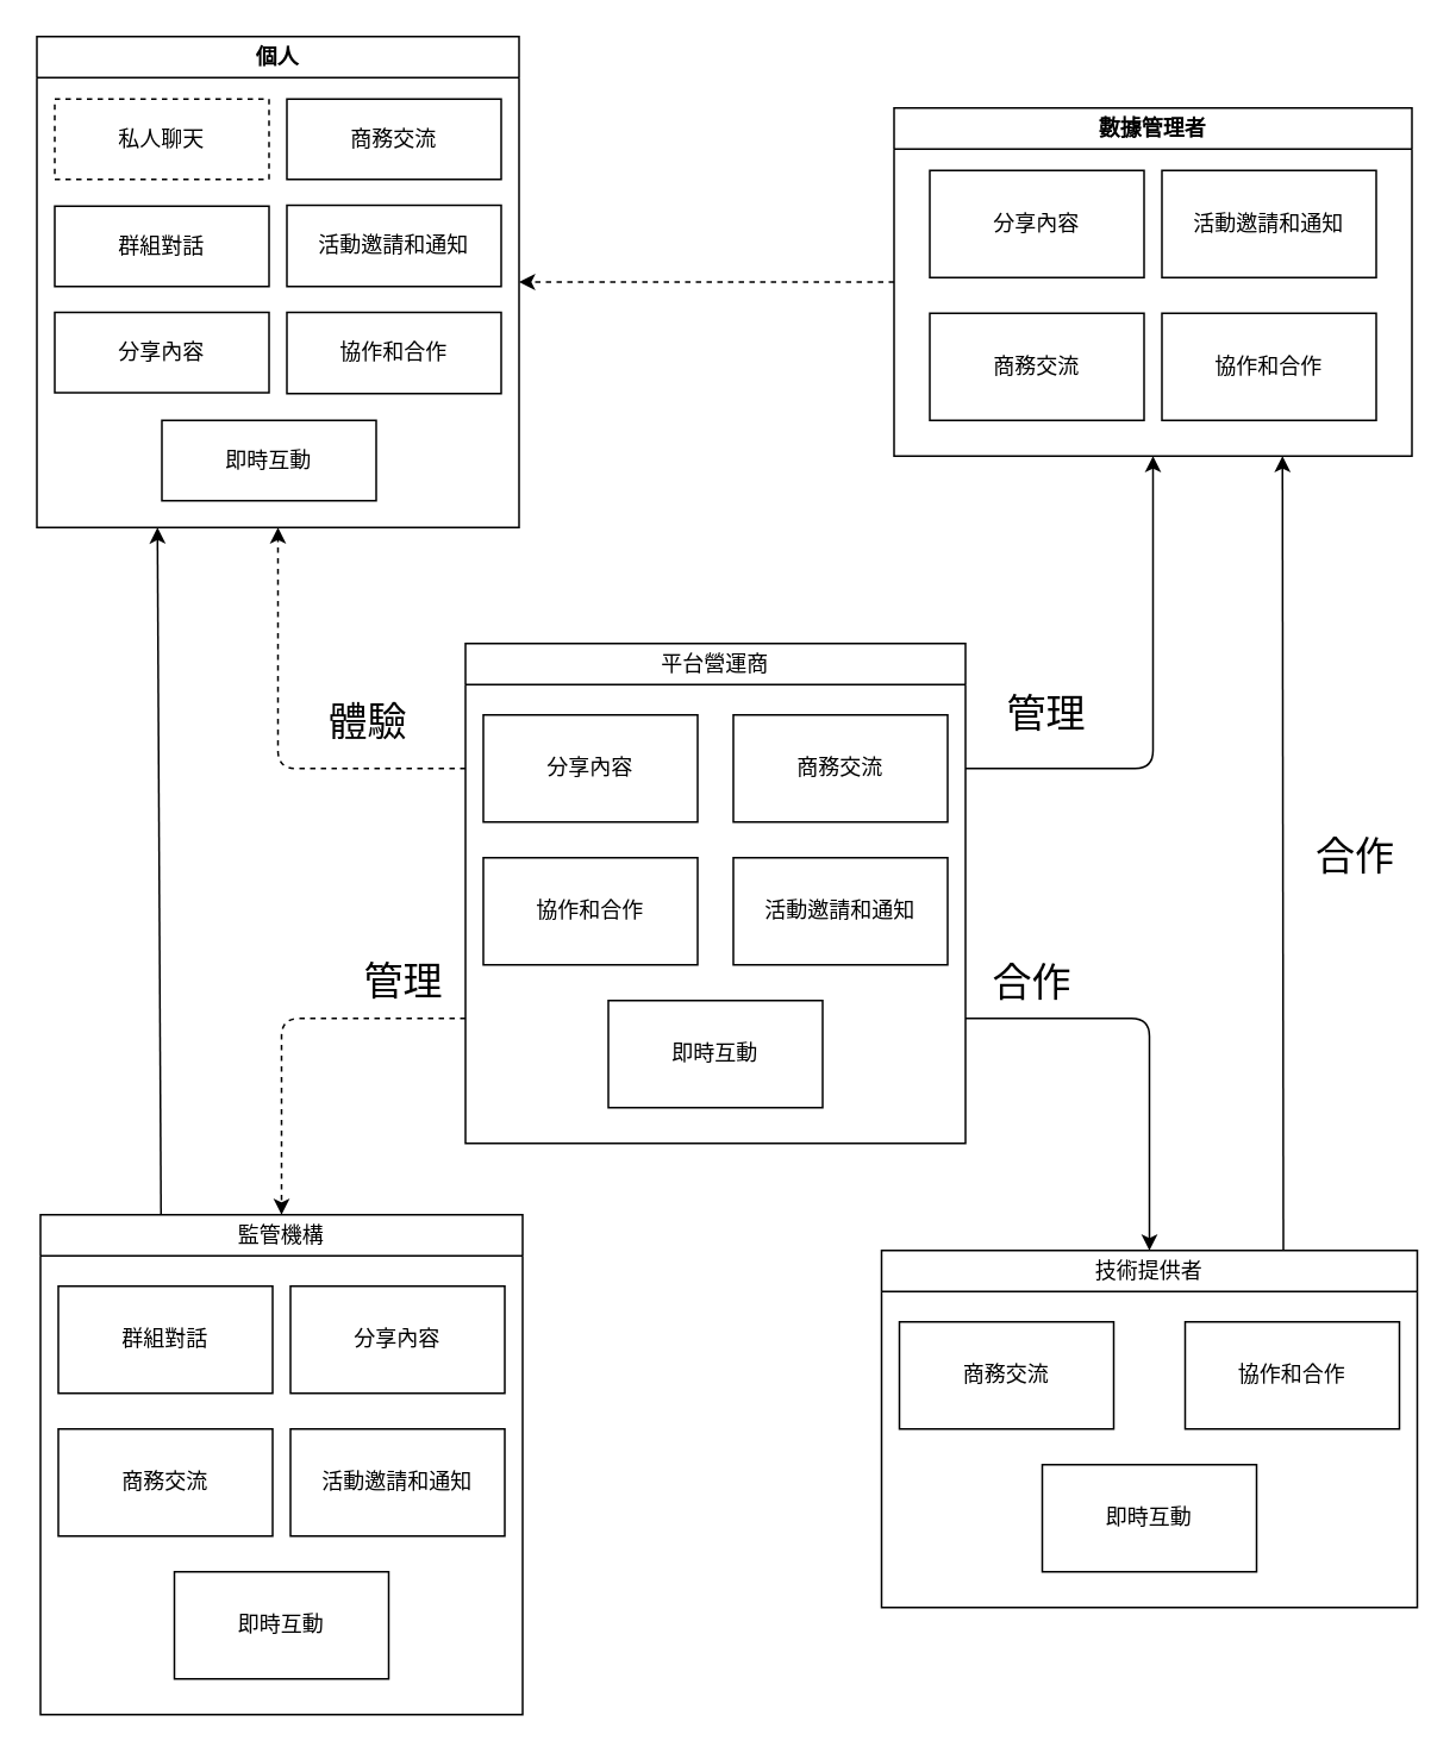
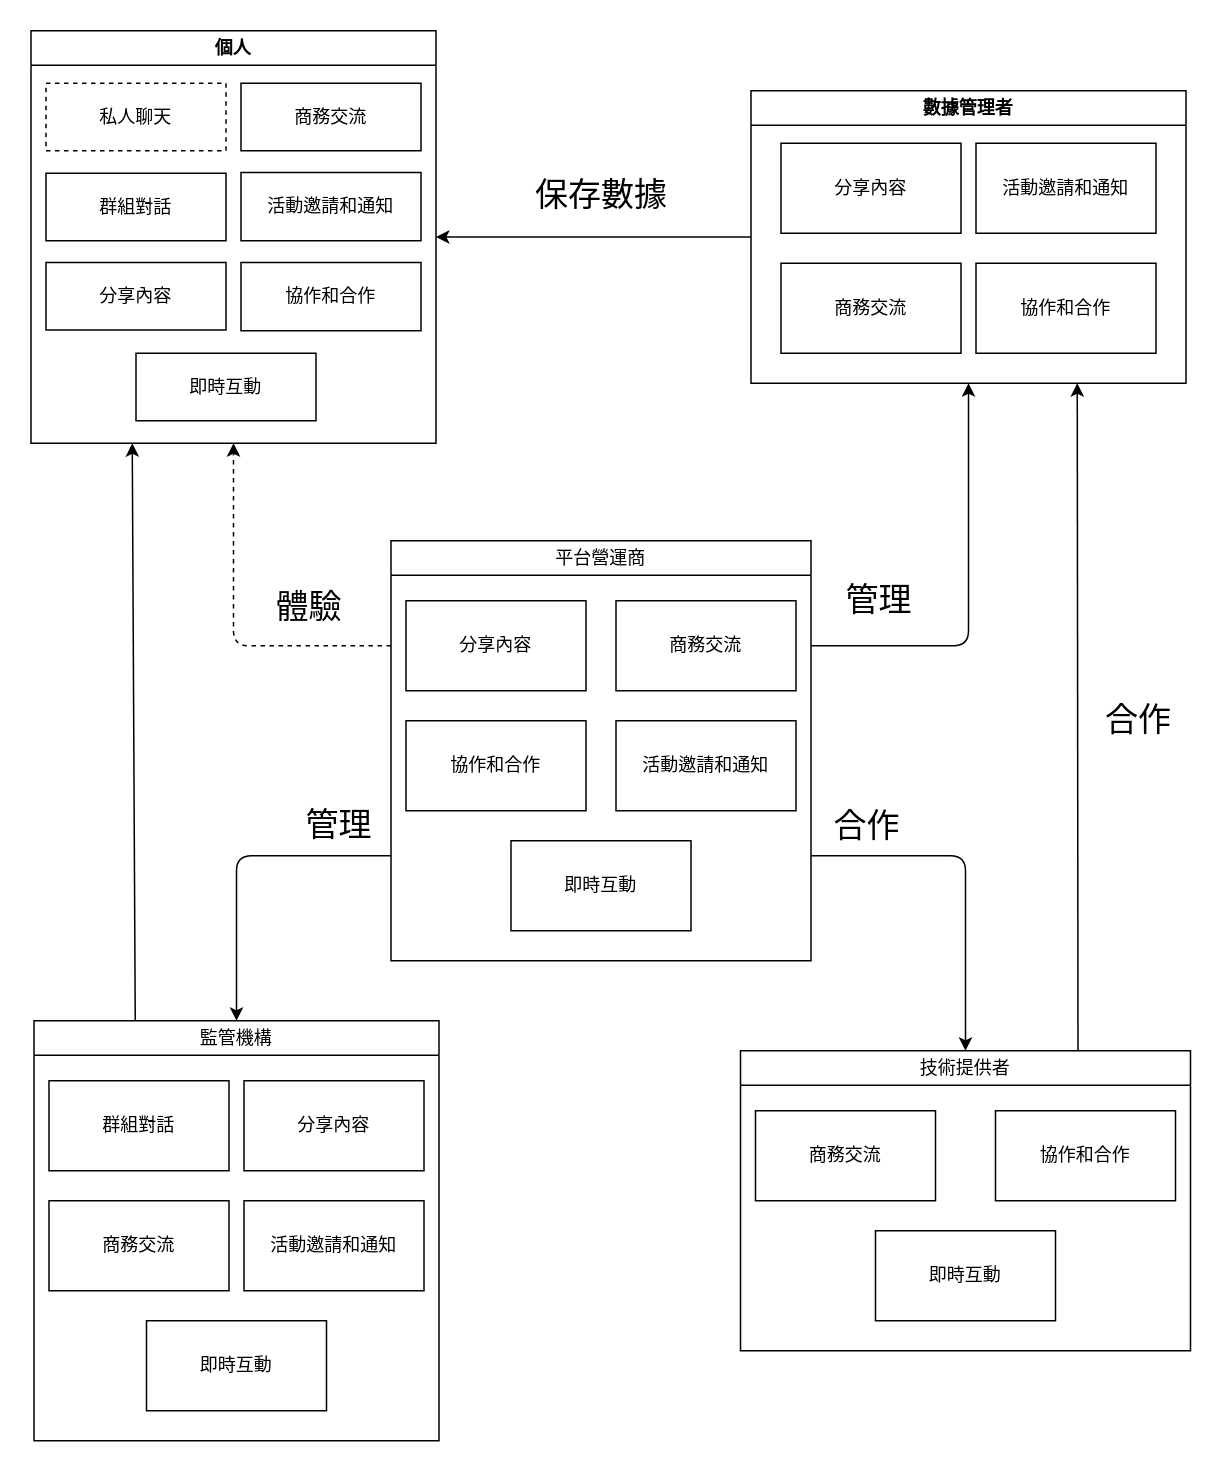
+ <mxCell id="42" value="保存數據" style="text;html=1;align=center;verticalAlign=middle;resizable=0;points=[];autosize=1;strokeColor=none;fillColor=none;fontSize=22;" vertex="1" parent="1"><mxGeometry x="345" y="110" width="110" height="40" as="geometry" /></mxCell>
- <mxCell id="10" style="edgeStyle=none;html=1;exitX=0;exitY=0.5;exitDx=0;exitDy=0;entryX=1;entryY=0.5;entryDx=0;entryDy=0;fontSize=22;dashed=1;" edge="1" parent="1" source="11" target="2"><mxGeometry relative="1" as="geometry" /></mxCell>
+ <mxCell id="10" style="edgeStyle=none;html=1;exitX=0;exitY=0.5;exitDx=0;exitDy=0;entryX=1;entryY=0.5;entryDx=0;entryDy=0;fontSize=22;" edge="1" parent="1" source="11" target="2"><mxGeometry relative="1" as="geometry" /></mxCell>
- <mxCell id="17" style="edgeStyle=none;html=1;exitX=0;exitY=0.75;exitDx=0;exitDy=0;entryX=0.5;entryY=0;entryDx=0;entryDy=0;dashed=1;" edge="1" parent="1" source="21" target="33"><mxGeometry relative="1" as="geometry"><mxPoint x="190" y="670" as="targetPoint" /><Array as="points"><mxPoint x="157" y="570" /></Array></mxGeometry></mxCell>
+ <mxCell id="17" style="edgeStyle=none;html=1;exitX=0;exitY=0.75;exitDx=0;exitDy=0;entryX=0.5;entryY=0;entryDx=0;entryDy=0;" edge="1" parent="1" source="21" target="33"><mxGeometry relative="1" as="geometry"><mxPoint x="190" y="670" as="targetPoint" /><Array as="points"><mxPoint x="157" y="570" /></Array></mxGeometry></mxCell>
